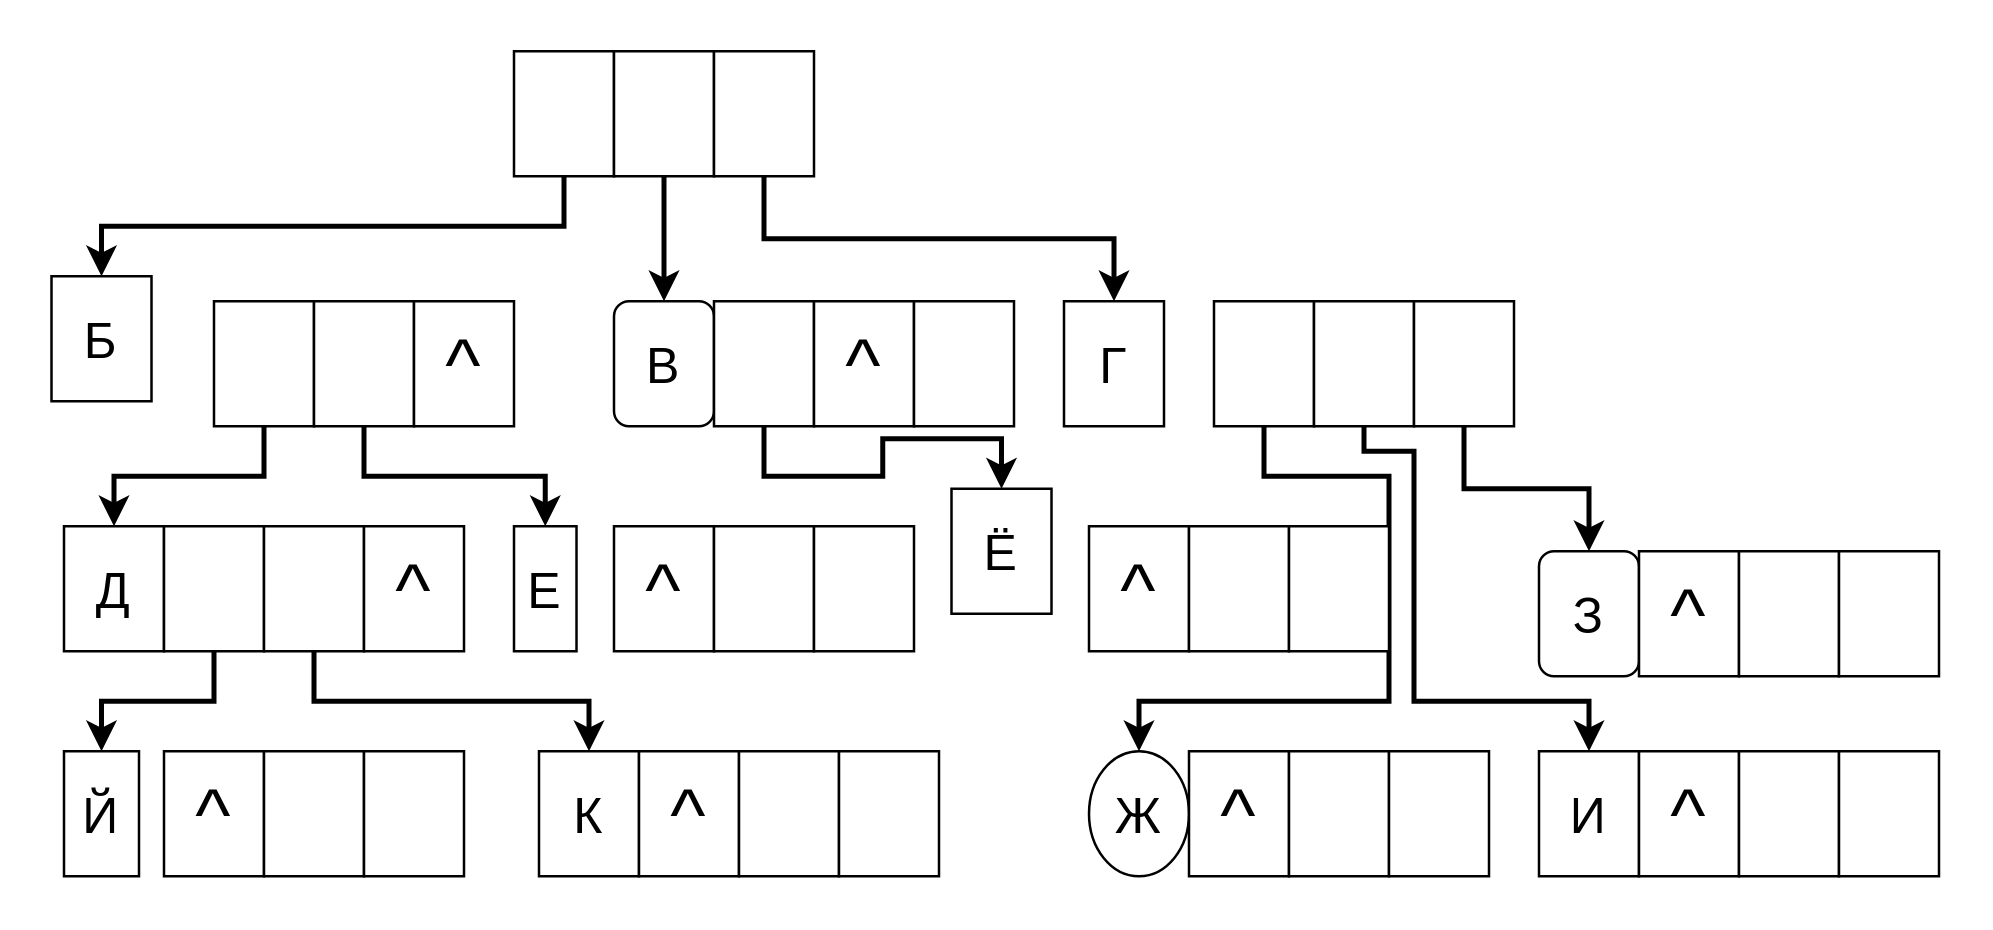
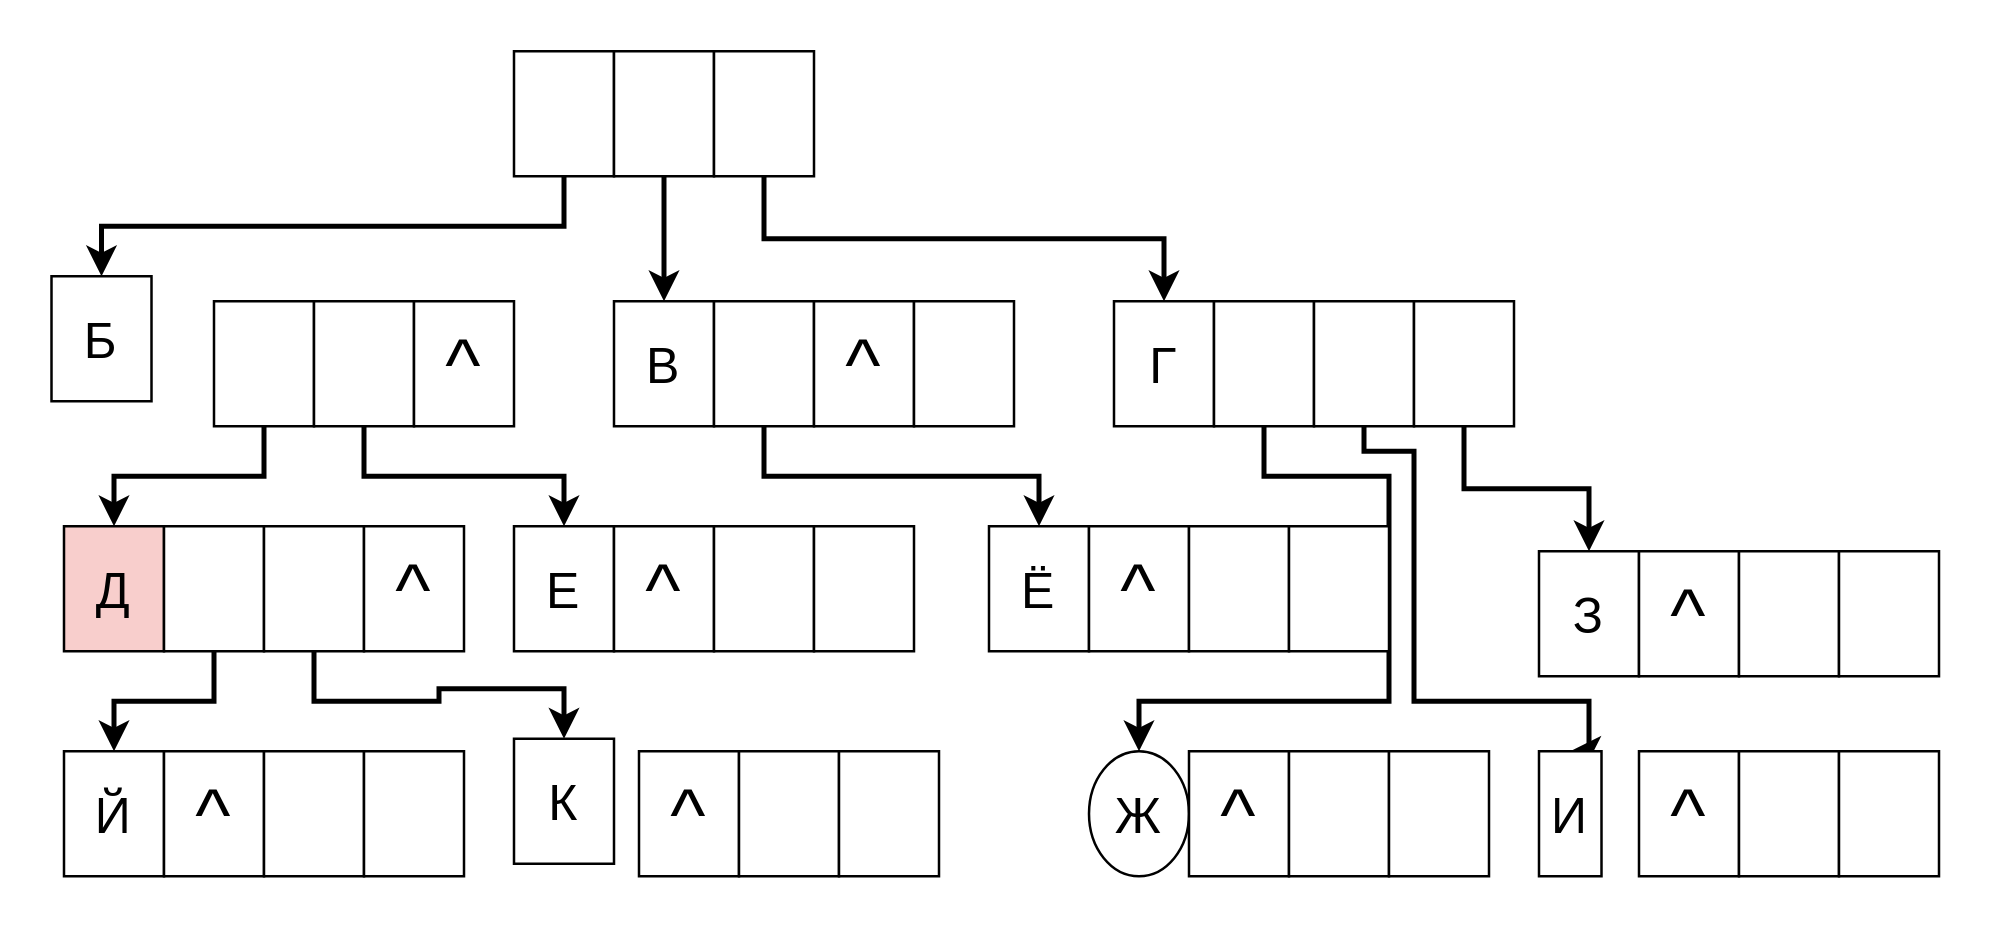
- <mxCell id="14" value="&lt;font style=&quot;font-size: 20px&quot;&gt;В&lt;/font&gt;" style="whiteSpace=wrap;html=1;rounded=1;" vertex="1" parent="1"><mxGeometry x="245" y="120" width="40" height="50" as="geometry" /></mxCell>
+ <mxCell id="14" value="&lt;font style=&quot;font-size: 20px&quot;&gt;В&lt;/font&gt;" style="rounded=0;whiteSpace=wrap;html=1;" vertex="1" parent="1"><mxGeometry x="245" y="120" width="40" height="50" as="geometry" /></mxCell>
- <mxCell id="19" value="&lt;font style=&quot;font-size: 20px&quot;&gt;Г&lt;/font&gt;" style="rounded=0;whiteSpace=wrap;html=1;" vertex="1" parent="1"><mxGeometry x="425" y="120" width="40" height="50" as="geometry" /></mxCell>
+ <mxCell id="19" value="&lt;font style=&quot;font-size: 20px&quot;&gt;Г&lt;/font&gt;" style="rounded=0;whiteSpace=wrap;html=1;" vertex="1" parent="1"><mxGeometry x="445" y="120" width="40" height="50" as="geometry" /></mxCell>
- <mxCell id="44" value="&lt;font style=&quot;font-size: 20px&quot;&gt;Ё&lt;/font&gt;" style="rounded=0;whiteSpace=wrap;html=1;" vertex="1" parent="1"><mxGeometry x="380" y="195" width="40" height="50" as="geometry" /></mxCell>
+ <mxCell id="44" value="&lt;font style=&quot;font-size: 20px&quot;&gt;Ё&lt;/font&gt;" style="rounded=0;whiteSpace=wrap;html=1;" vertex="1" parent="1"><mxGeometry x="395" y="210" width="40" height="50" as="geometry" /></mxCell>
- <mxCell id="26" value="&lt;span style=&quot;font-size: 20px&quot;&gt;Д&lt;/span&gt;" style="rounded=0;whiteSpace=wrap;html=1;" vertex="1" parent="1"><mxGeometry x="25" y="210" width="40" height="50" as="geometry" /></mxCell>
+ <mxCell id="26" value="&lt;span style=&quot;font-size: 20px&quot;&gt;Д&lt;/span&gt;" style="rounded=0;whiteSpace=wrap;html=1;fillColor=#f8cecc;" vertex="1" parent="1"><mxGeometry x="25" y="210" width="40" height="50" as="geometry" /></mxCell>
- <mxCell id="32" value="&lt;font style=&quot;font-size: 20px&quot;&gt;Е&lt;/font&gt;" style="rounded=0;whiteSpace=wrap;html=1;" vertex="1" parent="1"><mxGeometry x="205" y="210" width="25" height="50" as="geometry" /></mxCell>
+ <mxCell id="32" value="&lt;font style=&quot;font-size: 20px&quot;&gt;Е&lt;/font&gt;" style="rounded=0;whiteSpace=wrap;html=1;" vertex="1" parent="1"><mxGeometry x="205" y="210" width="40" height="50" as="geometry" /></mxCell>
- <mxCell id="56" value="&lt;font style=&quot;font-size: 20px&quot;&gt;З&lt;/font&gt;" style="whiteSpace=wrap;html=1;rounded=1;" vertex="1" parent="1"><mxGeometry x="615" y="220" width="40" height="50" as="geometry" /></mxCell>
+ <mxCell id="56" value="&lt;font style=&quot;font-size: 20px&quot;&gt;З&lt;/font&gt;" style="rounded=0;whiteSpace=wrap;html=1;" vertex="1" parent="1"><mxGeometry x="615" y="220" width="40" height="50" as="geometry" /></mxCell>
- <mxCell id="36" value="&lt;font style=&quot;font-size: 20px&quot;&gt;Й&lt;/font&gt;" style="rounded=0;whiteSpace=wrap;html=1;" vertex="1" parent="1"><mxGeometry x="25" y="300" width="30" height="50" as="geometry" /></mxCell>
+ <mxCell id="36" value="&lt;font style=&quot;font-size: 20px&quot;&gt;Й&lt;/font&gt;" style="rounded=0;whiteSpace=wrap;html=1;" vertex="1" parent="1"><mxGeometry x="25" y="300" width="40" height="50" as="geometry" /></mxCell>
- <mxCell id="40" value="&lt;font style=&quot;font-size: 20px&quot;&gt;К&lt;/font&gt;" style="rounded=0;whiteSpace=wrap;html=1;" vertex="1" parent="1"><mxGeometry x="215" y="300" width="40" height="50" as="geometry" /></mxCell>
+ <mxCell id="40" value="&lt;font style=&quot;font-size: 20px&quot;&gt;К&lt;/font&gt;" style="rounded=0;whiteSpace=wrap;html=1;" vertex="1" parent="1"><mxGeometry x="205" y="295" width="40" height="50" as="geometry" /></mxCell>
- <mxCell id="52" value="&lt;font style=&quot;font-size: 20px&quot;&gt;И&lt;/font&gt;" style="rounded=0;whiteSpace=wrap;html=1;" vertex="1" parent="1"><mxGeometry x="615" y="300" width="40" height="50" as="geometry" /></mxCell>
+ <mxCell id="52" value="&lt;font style=&quot;font-size: 20px&quot;&gt;И&lt;/font&gt;" style="rounded=0;whiteSpace=wrap;html=1;" vertex="1" parent="1"><mxGeometry x="615" y="300" width="25" height="50" as="geometry" /></mxCell>
